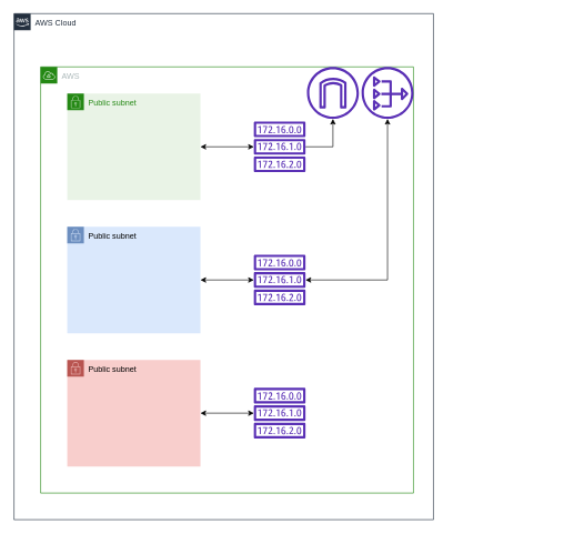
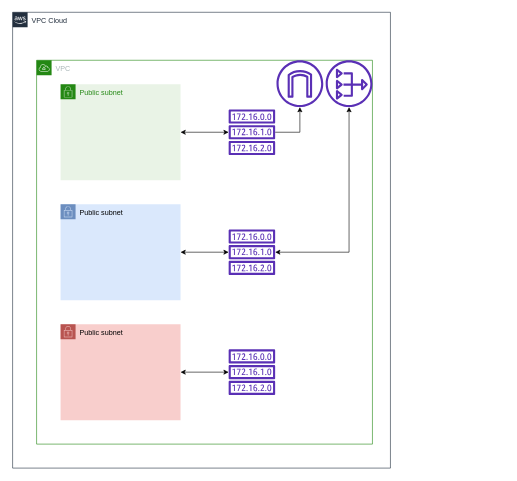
- <mxCell id="2" value="AWS Cloud" style="points=[[0,0],[0.25,0],[0.5,0],[0.75,0],[1,0],[1,0.25],[1,0.5],[1,0.75],[1,1],[0.75,1],[0.5,1],[0.25,1],[0,1],[0,0.75],[0,0.5],[0,0.25]];outlineConnect=0;gradientColor=none;html=1;whiteSpace=wrap;fontSize=12;fontStyle=0;shape=mxgraph.aws4.group;grIcon=mxgraph.aws4.group_aws_cloud_alt;strokeColor=#232F3E;fillColor=none;verticalAlign=top;align=left;spacingLeft=30;fontColor=#232F3E;dashed=0;labelBackgroundColor=#ffffff;" parent="1" vertex="1"><mxGeometry x="20" y="20" width="630" height="760" as="geometry" /></mxCell>
+ <mxCell id="2" value="VPC Cloud" style="points=[[0,0],[0.25,0],[0.5,0],[0.75,0],[1,0],[1,0.25],[1,0.5],[1,0.75],[1,1],[0.75,1],[0.5,1],[0.25,1],[0,1],[0,0.75],[0,0.5],[0,0.25]];outlineConnect=0;gradientColor=none;html=1;whiteSpace=wrap;fontSize=12;fontStyle=0;shape=mxgraph.aws4.group;grIcon=mxgraph.aws4.group_aws_cloud_alt;strokeColor=#232F3E;fillColor=none;verticalAlign=top;align=left;spacingLeft=30;fontColor=#232F3E;dashed=0;labelBackgroundColor=#ffffff;" parent="1" vertex="1"><mxGeometry x="20" y="20" width="630" height="760" as="geometry" /></mxCell>
- <mxCell id="8" value="AWS" style="points=[[0,0],[0.25,0],[0.5,0],[0.75,0],[1,0],[1,0.25],[1,0.5],[1,0.75],[1,1],[0.75,1],[0.5,1],[0.25,1],[0,1],[0,0.75],[0,0.5],[0,0.25]];outlineConnect=0;gradientColor=none;html=1;whiteSpace=wrap;fontSize=12;fontStyle=0;shape=mxgraph.aws4.group;grIcon=mxgraph.aws4.group_vpc;strokeColor=#248814;fillColor=none;verticalAlign=top;align=left;spacingLeft=30;fontColor=#AAB7B8;dashed=0;" parent="1" vertex="1"><mxGeometry x="60" y="100" width="560" height="640" as="geometry" /></mxCell>
+ <mxCell id="8" value="VPC" style="points=[[0,0],[0.25,0],[0.5,0],[0.75,0],[1,0],[1,0.25],[1,0.5],[1,0.75],[1,1],[0.75,1],[0.5,1],[0.25,1],[0,1],[0,0.75],[0,0.5],[0,0.25]];outlineConnect=0;gradientColor=none;html=1;whiteSpace=wrap;fontSize=12;fontStyle=0;shape=mxgraph.aws4.group;grIcon=mxgraph.aws4.group_vpc;strokeColor=#248814;fillColor=none;verticalAlign=top;align=left;spacingLeft=30;fontColor=#AAB7B8;dashed=0;" parent="1" vertex="1"><mxGeometry x="60" y="100" width="560" height="640" as="geometry" /></mxCell>
